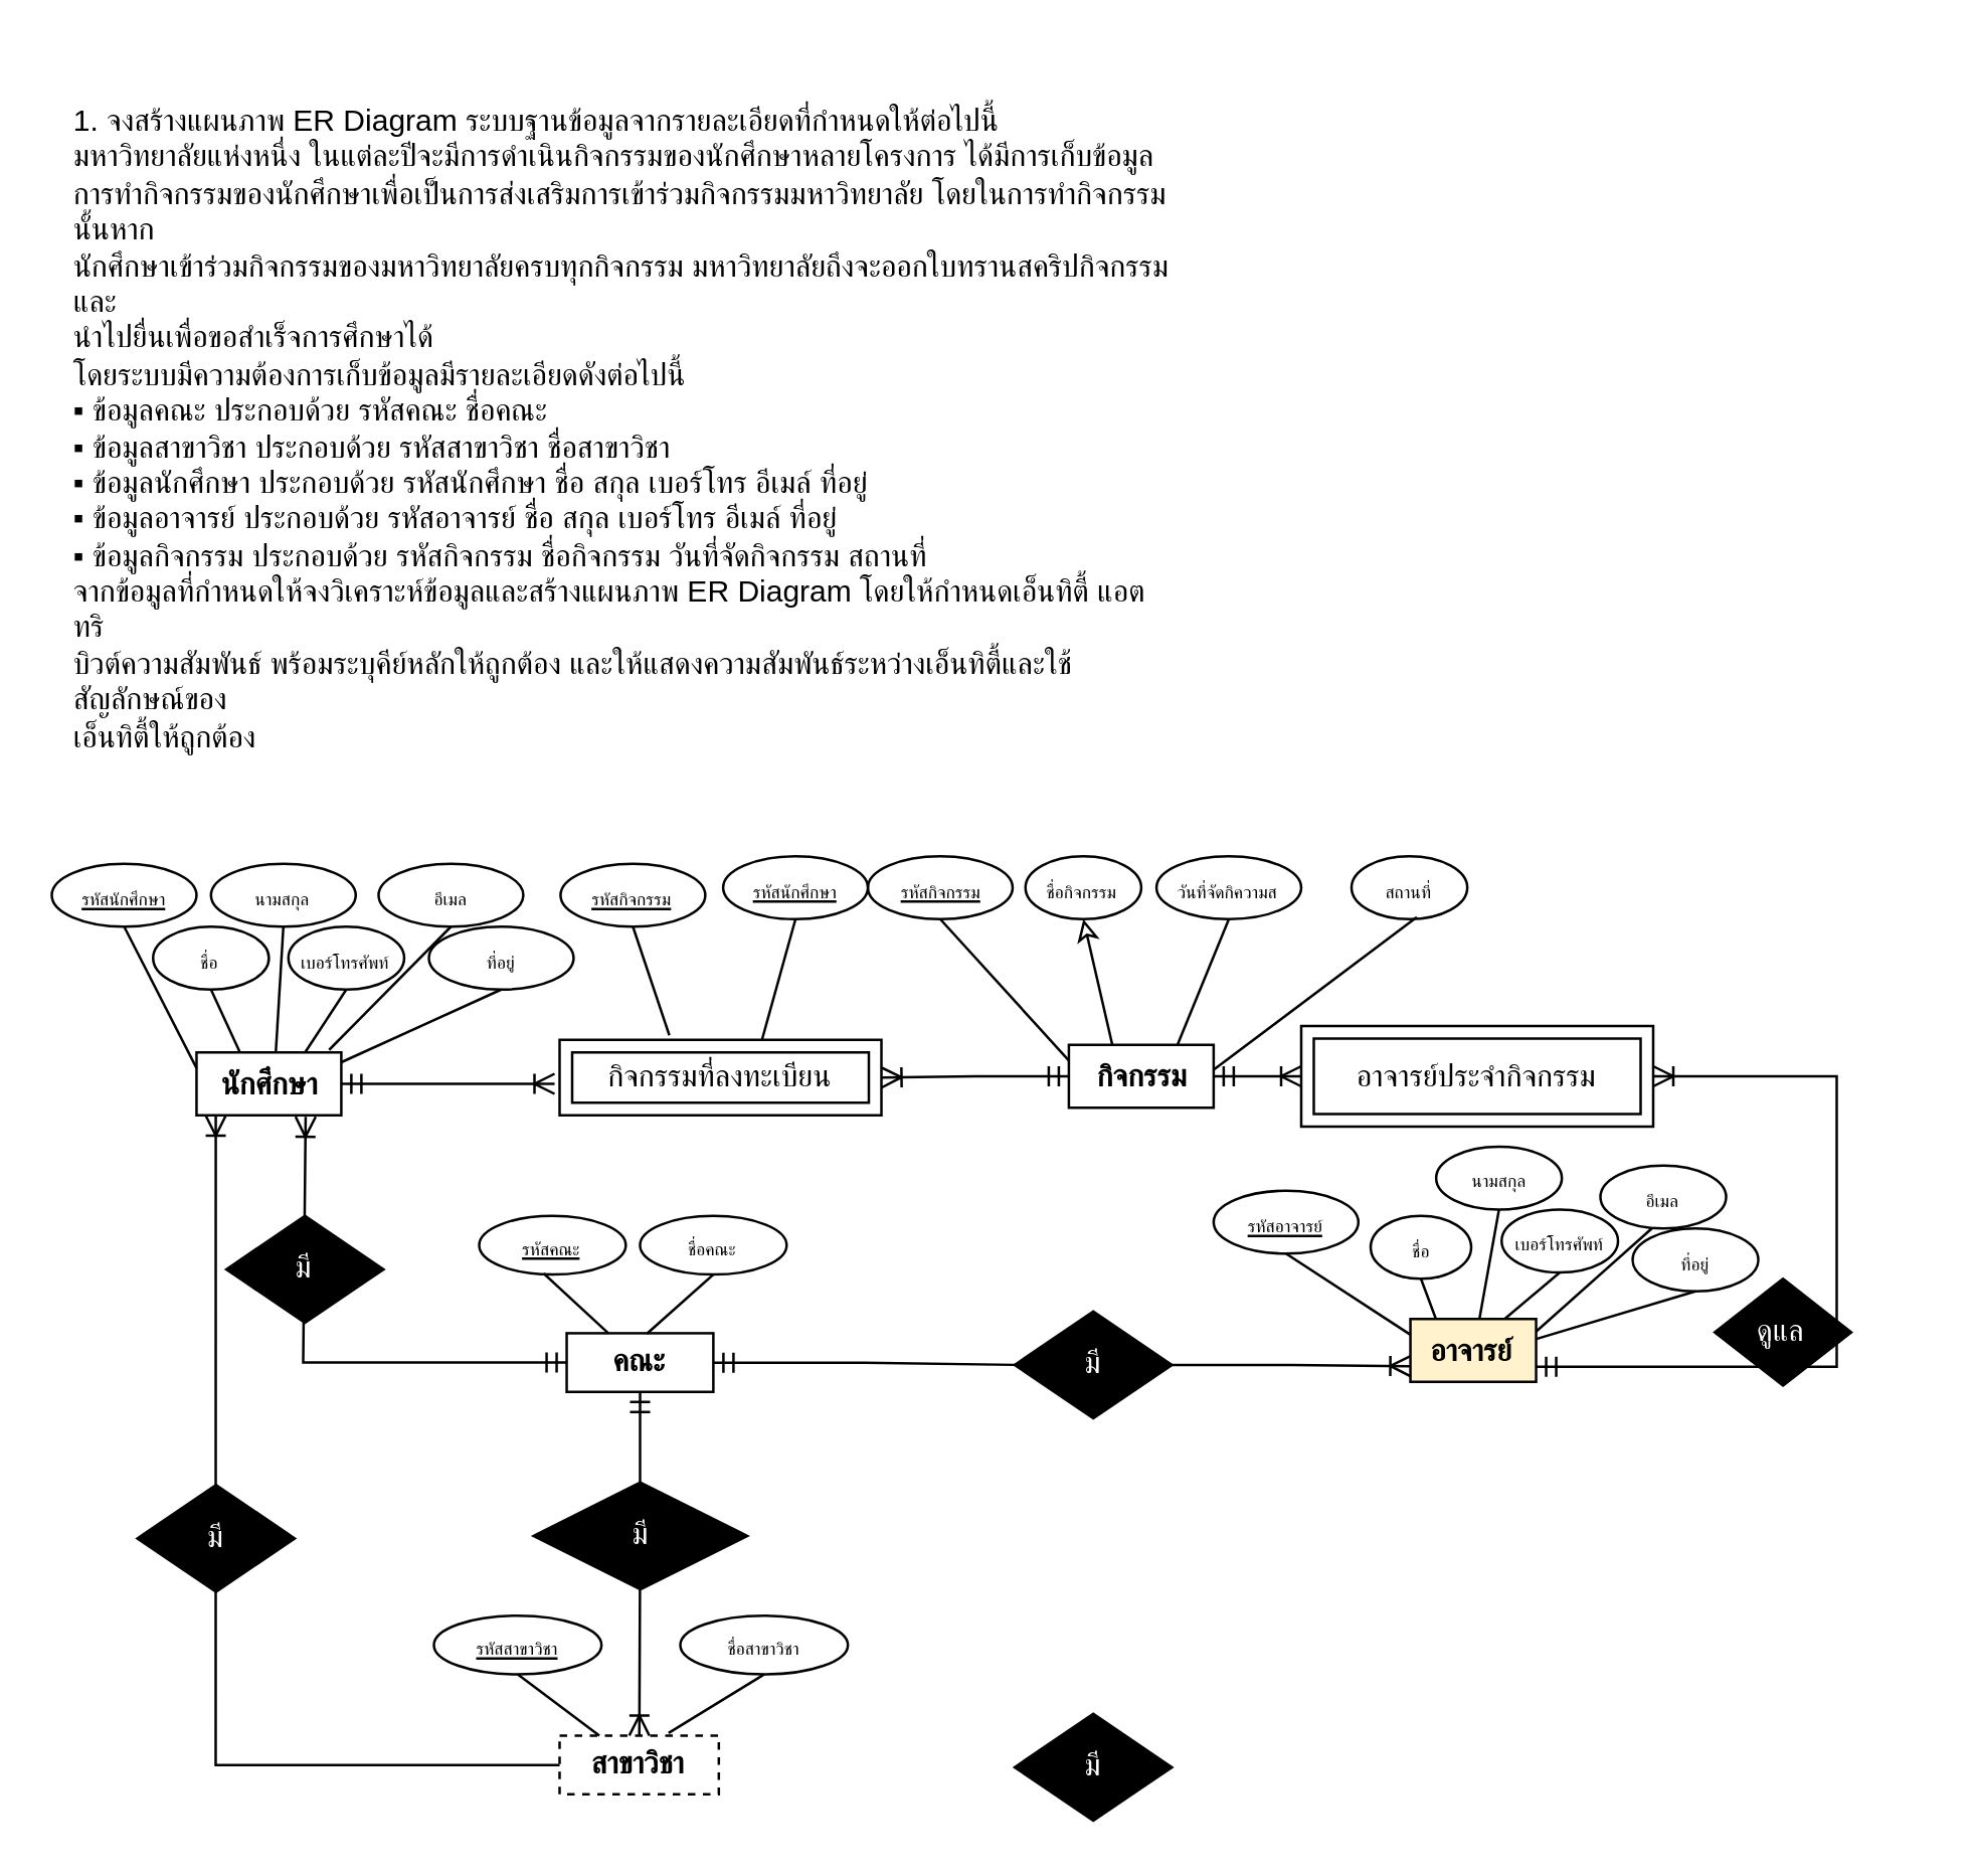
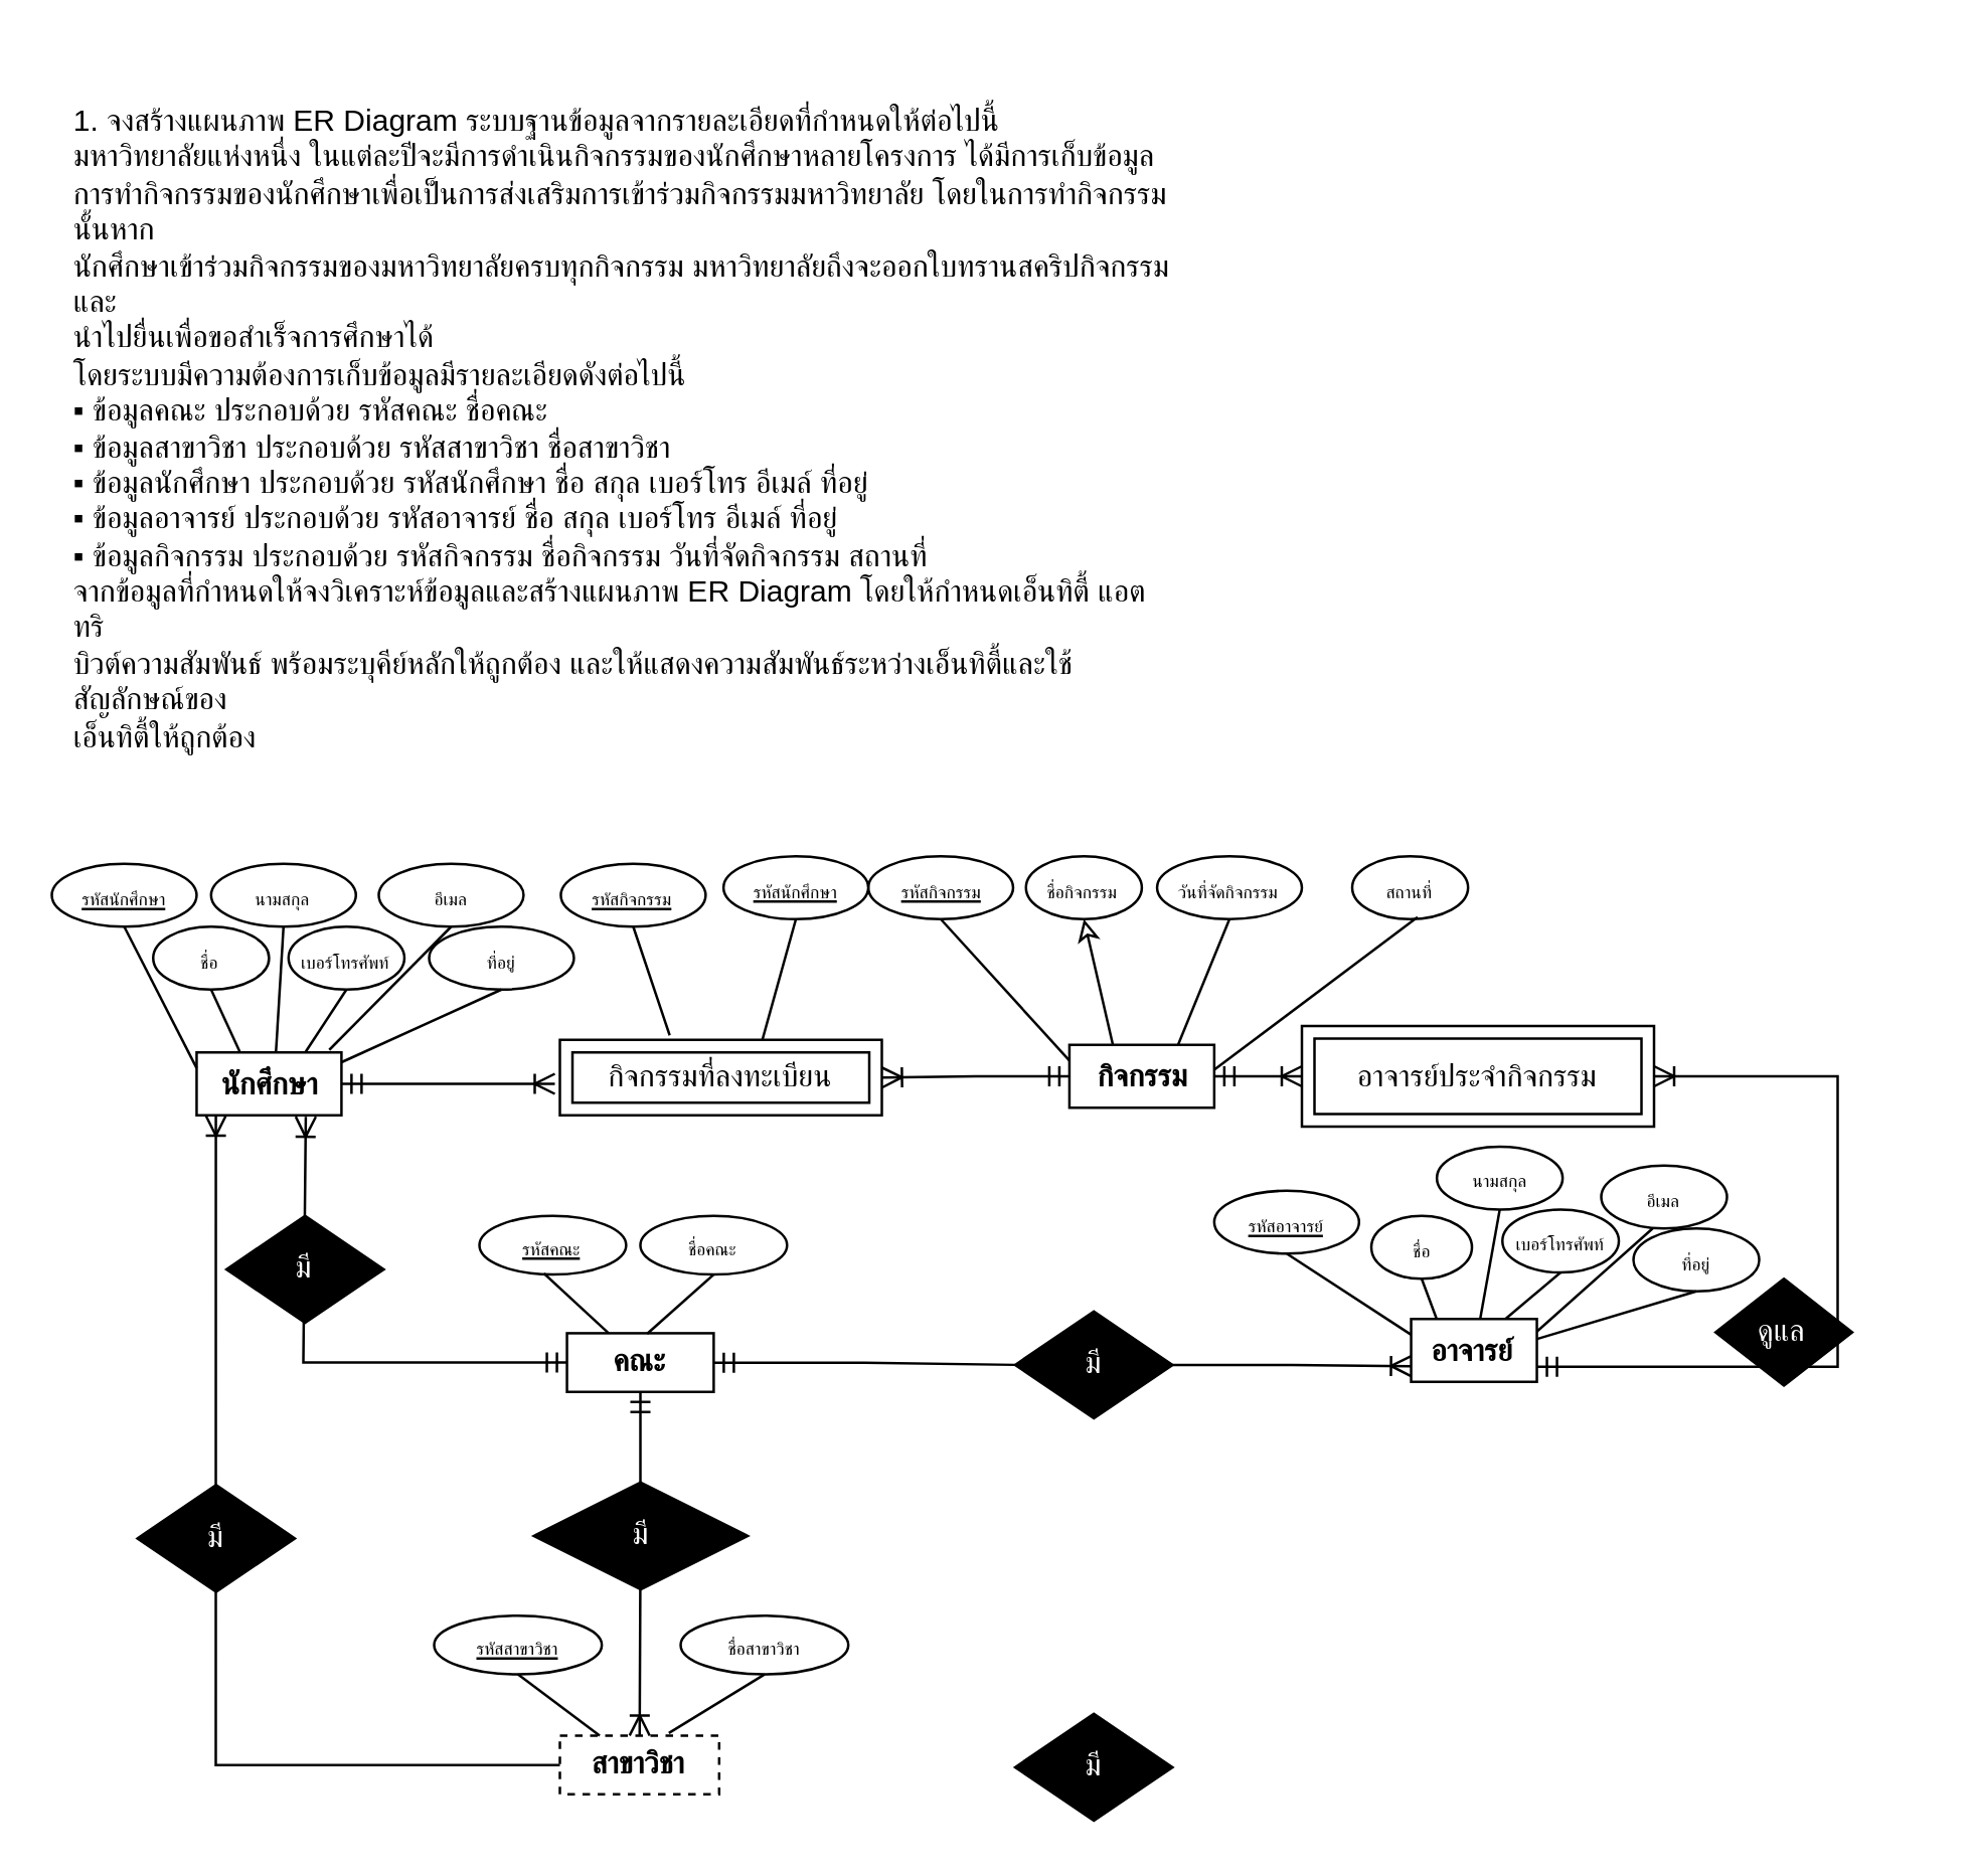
- <mxCell id="52" value="&lt;font style=&quot;font-size: 7px;&quot;&gt;วันที่จัดกิความส&lt;/font&gt;" style="ellipse;whiteSpace=wrap;html=1;align=center;" parent="1" vertex="1"><mxGeometry x="459.423" y="340" width="57.575" height="25" as="geometry" /></mxCell>
+ <mxCell id="52" value="&lt;font style=&quot;font-size: 7px;&quot;&gt;วันที่จัดกิจกรรม&lt;/font&gt;" style="ellipse;whiteSpace=wrap;html=1;align=center;" parent="1" vertex="1"><mxGeometry x="459.423" y="340" width="57.575" height="25" as="geometry" /></mxCell>
- <mxCell id="26" value="&lt;b&gt;อาจารย์&lt;/b&gt;" style="whiteSpace=wrap;html=1;align=center;fillColor=#fff2cc;" parent="15" vertex="1"><mxGeometry x="-2.577" y="156.5" width="50.0" height="25" as="geometry" /></mxCell>
+ <mxCell id="26" value="&lt;b&gt;อาจารย์&lt;/b&gt;" style="whiteSpace=wrap;html=1;align=center;" parent="15" vertex="1"><mxGeometry x="-2.577" y="156.5" width="50.0" height="25" as="geometry" /></mxCell>
